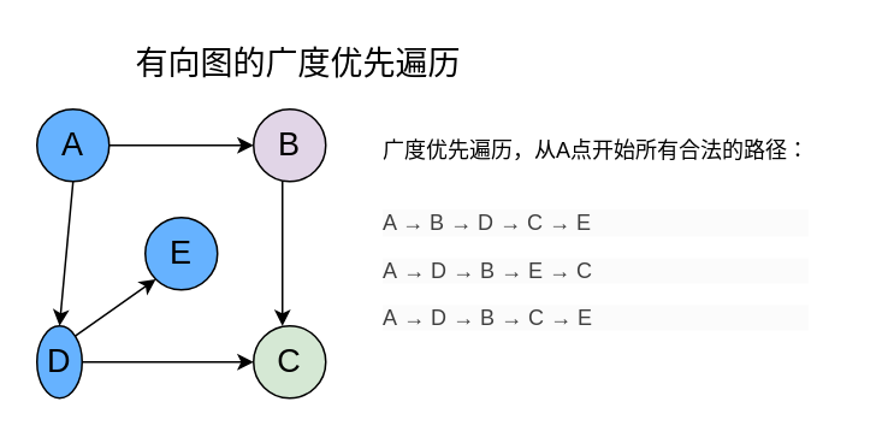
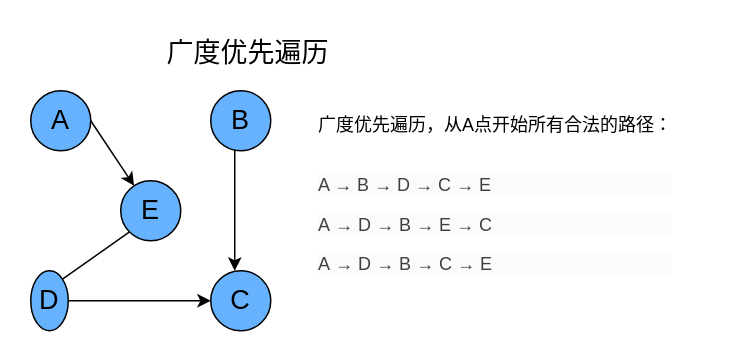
- <mxCell id="11" value="&lt;font style=&quot;font-size: 18px;&quot;&gt;有向图的广度优先遍历&lt;/font&gt;" style="text;html=1;align=center;verticalAlign=middle;whiteSpace=wrap;rounded=0;" parent="1" vertex="1"><mxGeometry x="50" y="20" width="230" height="30" as="geometry" /></mxCell>
+ <mxCell id="11" value="&lt;font style=&quot;font-size: 18px;&quot;&gt;广度优先遍历&lt;/font&gt;" style="text;html=1;align=center;verticalAlign=middle;whiteSpace=wrap;rounded=0;" parent="1" vertex="1"><mxGeometry x="50" y="20" width="230" height="30" as="geometry" /></mxCell>
- <mxCell id="3" style="edgeStyle=none;html=1;exitX=1;exitY=0.5;exitDx=0;exitDy=0;entryX=0;entryY=0.5;entryDx=0;entryDy=0;" parent="1" source="4" target="6" edge="1"><mxGeometry relative="1" as="geometry" /></mxCell>
+ <mxCell id="3" style="edgeStyle=none;html=1;exitX=1;exitY=0.5;exitDx=0;exitDy=0;" parent="1" source="4" target="12" edge="1"><mxGeometry relative="1" as="geometry" /></mxCell>
- <mxCell id="6" value="&lt;font style=&quot;color: rgb(0, 0, 0); font-size: 18px;&quot;&gt;B&lt;/font&gt;" style="ellipse;whiteSpace=wrap;html=1;aspect=fixed;fillColor=#e1d5e7;" parent="1" vertex="1"><mxGeometry x="140" y="60" width="40" height="40" as="geometry" /></mxCell>
+ <mxCell id="6" value="&lt;font style=&quot;color: rgb(0, 0, 0); font-size: 18px;&quot;&gt;B&lt;/font&gt;" style="ellipse;whiteSpace=wrap;html=1;aspect=fixed;fillColor=#66B2FF;" parent="1" vertex="1"><mxGeometry x="140" y="60" width="40" height="40" as="geometry" /></mxCell>
- <mxCell id="2" style="edgeStyle=none;html=1;exitX=0.5;exitY=1;exitDx=0;exitDy=0;entryX=0.5;entryY=0;entryDx=0;entryDy=0;" parent="1" source="4" target="10" edge="1"><mxGeometry relative="1" as="geometry" /></mxCell>
- <mxCell id="8" style="edgeStyle=none;html=1;exitX=1;exitY=0;exitDx=0;exitDy=0;entryX=0;entryY=1;entryDx=0;entryDy=0;" parent="1" source="10" target="12" edge="1"><mxGeometry relative="1" as="geometry" /></mxCell>
+ <mxCell id="8" style="edgeStyle=none;html=1;exitX=1;exitY=0;exitDx=0;exitDy=0;entryX=0;entryY=1;entryDx=0;entryDy=0;endArrow=none;" parent="1" source="10" target="12" edge="1"><mxGeometry relative="1" as="geometry" /></mxCell>
- <mxCell id="7" value="&lt;font style=&quot;color: rgb(0, 0, 0); font-size: 18px;&quot;&gt;C&lt;/font&gt;" style="ellipse;whiteSpace=wrap;html=1;aspect=fixed;fillColor=#d5e8d4;" parent="1" vertex="1"><mxGeometry x="140" y="180" width="40" height="40" as="geometry" /></mxCell>
+ <mxCell id="7" value="&lt;font style=&quot;color: rgb(0, 0, 0); font-size: 18px;&quot;&gt;C&lt;/font&gt;" style="ellipse;whiteSpace=wrap;html=1;aspect=fixed;fillColor=#66B2FF;" parent="1" vertex="1"><mxGeometry x="140" y="180" width="40" height="40" as="geometry" /></mxCell>
